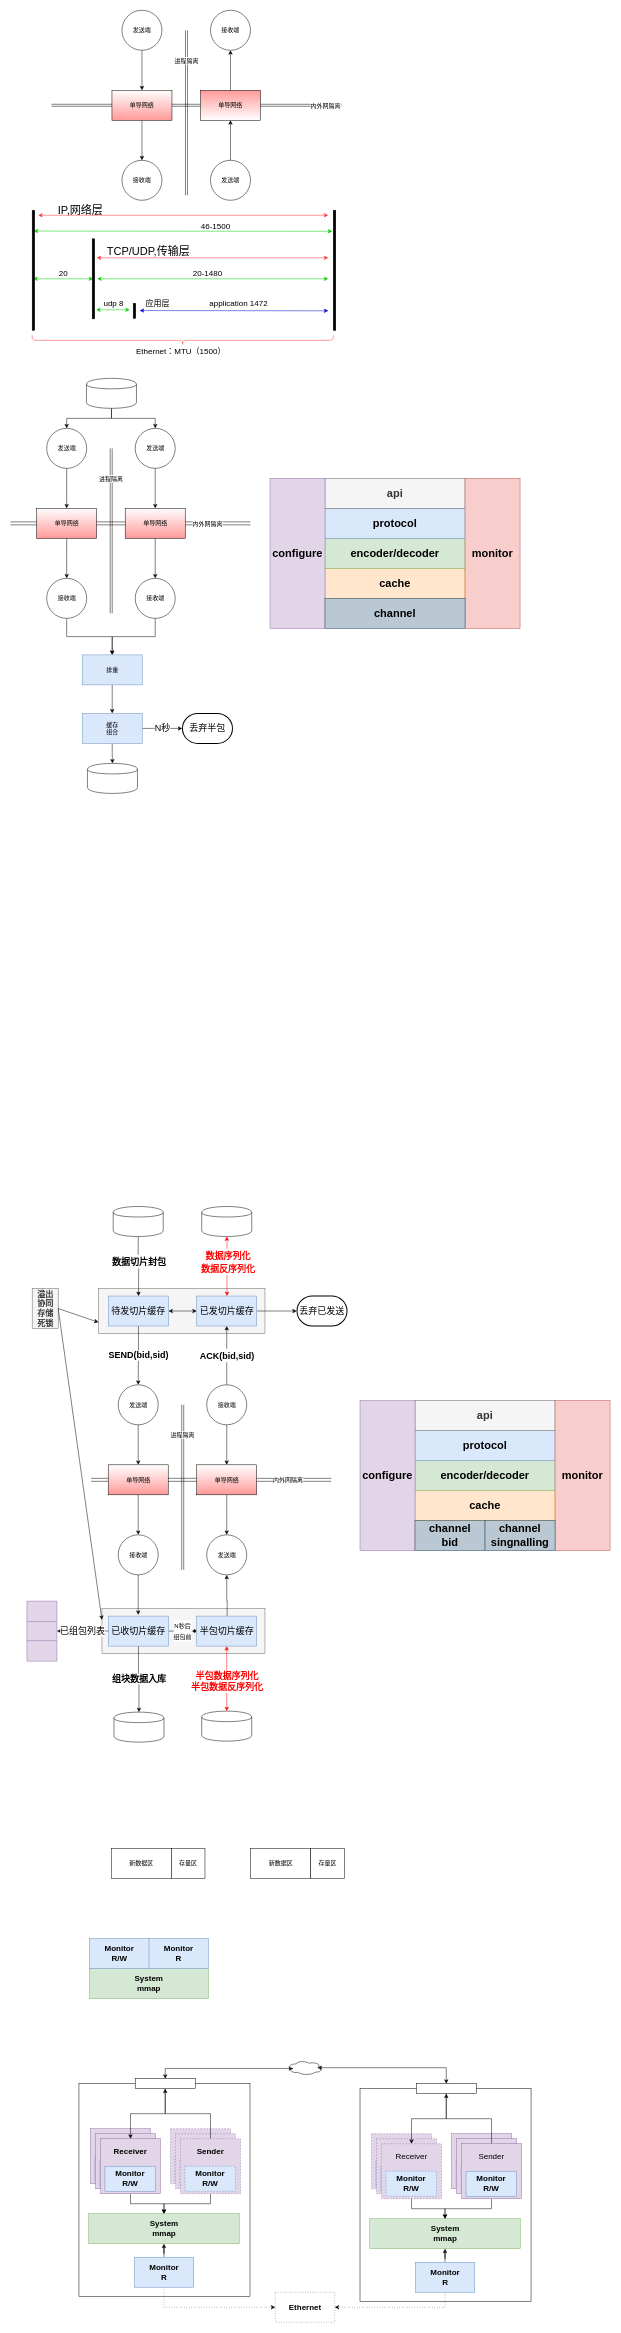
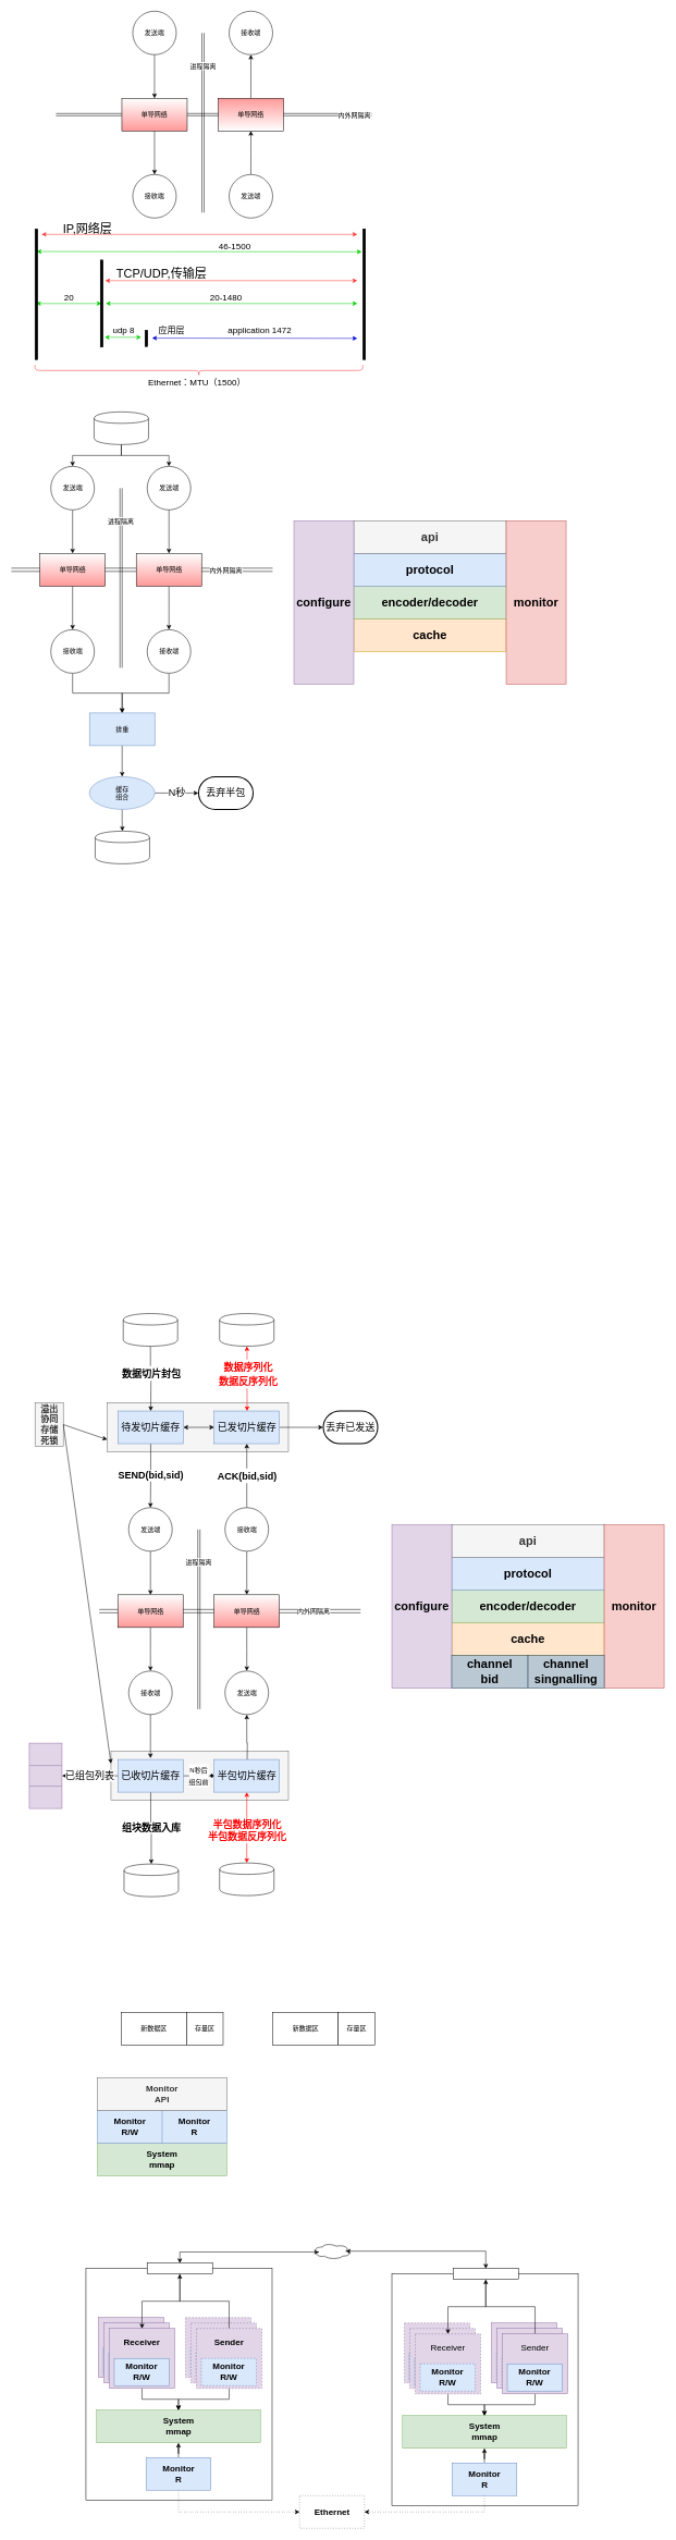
- <mxCell id="111" value="channel" style="rounded=0;whiteSpace=wrap;html=1;shadow=0;fillColor=#bac8d3;strokeColor=#23445d;fontSize=22;fontStyle=1;" parent="1" vertex="1"><mxGeometry x="649" y="1196" width="280" height="60" as="geometry" /></mxCell>
- <mxCell id="66" value="缓存&lt;br&gt;组合&lt;br&gt;" style="rounded=0;whiteSpace=wrap;html=1;shadow=0;fillColor=#dae8fc;strokeColor=#6c8ebf;" parent="1" vertex="1"><mxGeometry x="163.5" y="1426" width="120" height="60" as="geometry" /></mxCell>
+ <mxCell id="66" value="缓存&lt;br&gt;组合&lt;br&gt;" style="ellipse;whiteSpace=wrap;html=1;shadow=0;fillColor=#dae8fc;strokeColor=#6c8ebf;" parent="1" vertex="1"><mxGeometry x="163.5" y="1426" width="120" height="60" as="geometry" /></mxCell>
+ <mxCell id="130" value="Monitor&lt;br&gt;API&lt;br&gt;" style="rounded=0;whiteSpace=wrap;html=1;fontSize=16;fillColor=#f5f5f5;strokeColor=#666666;fontColor=#333333;fontStyle=1" vertex="1" parent="1"><mxGeometry x="178" y="3816" width="238" height="60" as="geometry" /></mxCell>
